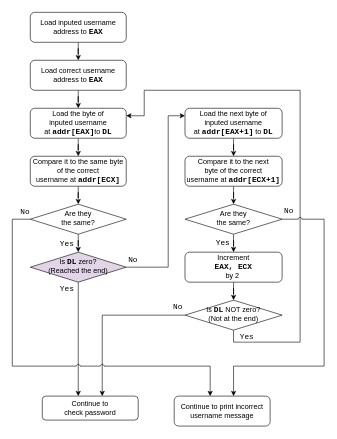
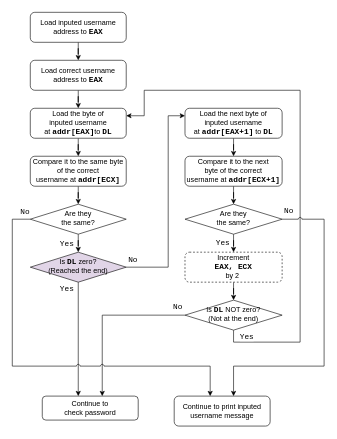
- <mxCell id="26" value="Increment &lt;br&gt;&lt;b&gt;&lt;font style=&quot;font-size: 13px&quot; face=&quot;Courier New&quot;&gt;EAX, ECX&lt;/font&gt;&lt;/b&gt; &lt;br&gt;by 2&amp;nbsp;" style="whiteSpace=wrap;html=1;rounded=1;shadow=0;strokeWidth=1;glass=0;" parent="1" vertex="1"><mxGeometry x="308" y="420" width="162" height="50" as="geometry" /></mxCell>
+ <mxCell id="26" value="Increment &lt;br&gt;&lt;b&gt;&lt;font style=&quot;font-size: 13px&quot; face=&quot;Courier New&quot;&gt;EAX, ECX&lt;/font&gt;&lt;/b&gt; &lt;br&gt;by 2&amp;nbsp;" style="whiteSpace=wrap;html=1;rounded=1;shadow=0;strokeWidth=1;glass=0;dashed=1;" parent="1" vertex="1"><mxGeometry x="308" y="420" width="162" height="50" as="geometry" /></mxCell>
- <mxCell id="33" value="Continue to print incorrect &lt;br&gt;username message" style="whiteSpace=wrap;html=1;rounded=1;shadow=0;strokeWidth=1;glass=0;" parent="1" vertex="1"><mxGeometry x="290" y="660" width="160" height="50" as="geometry" /></mxCell>
+ <mxCell id="33" value="Continue to print inputed &lt;br&gt;username message" style="whiteSpace=wrap;html=1;rounded=1;shadow=0;strokeWidth=1;glass=0;" parent="1" vertex="1"><mxGeometry x="290" y="660" width="160" height="50" as="geometry" /></mxCell>
